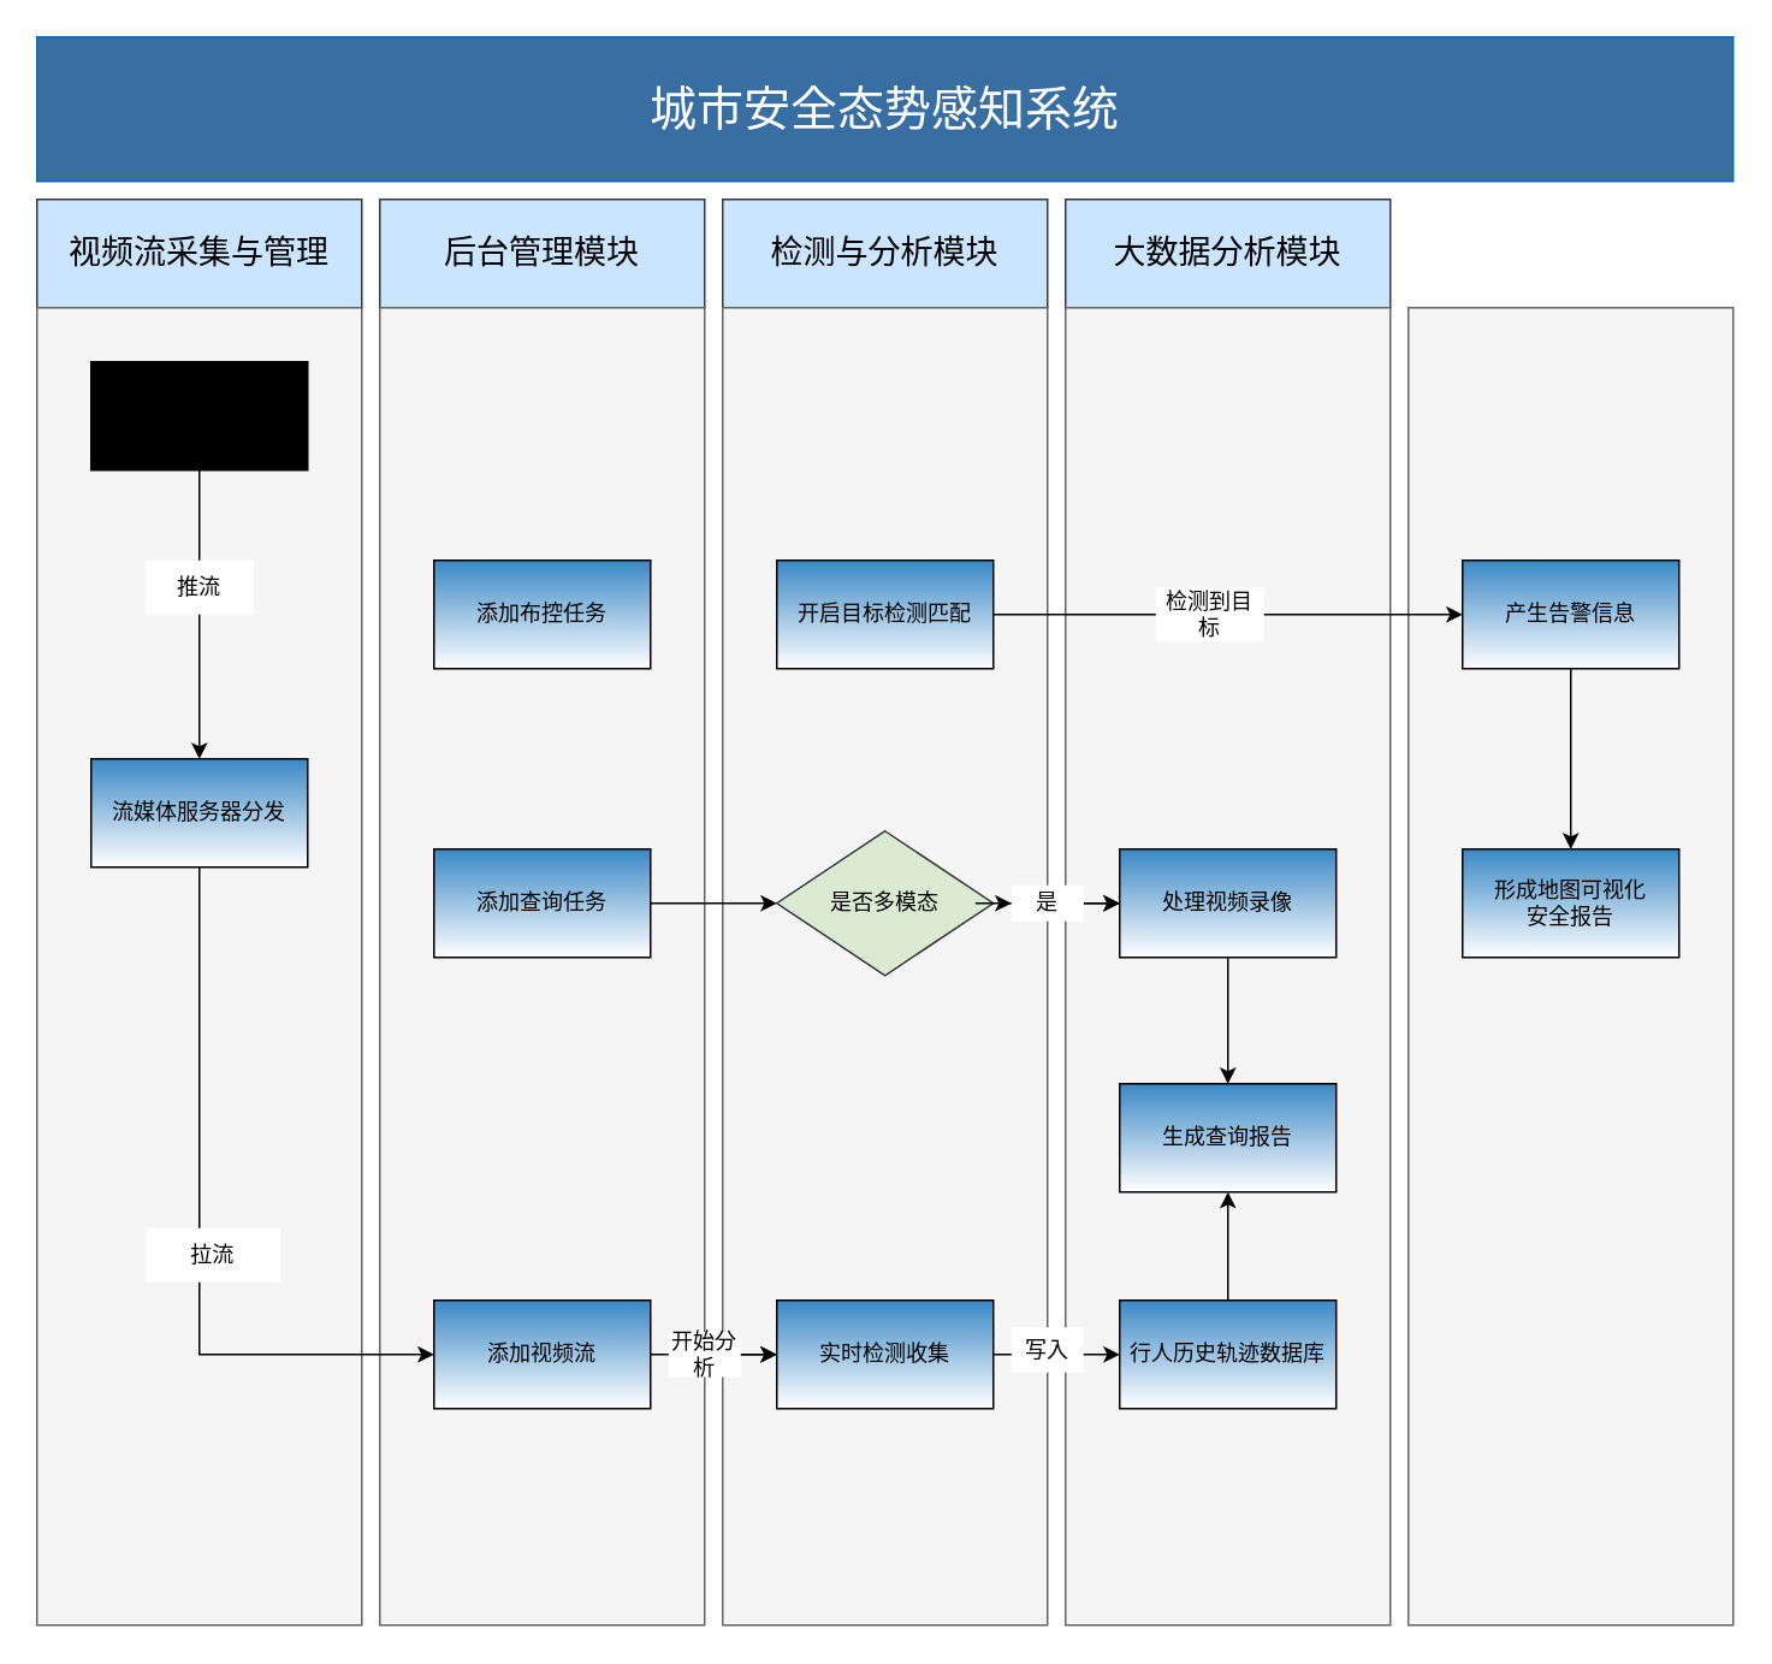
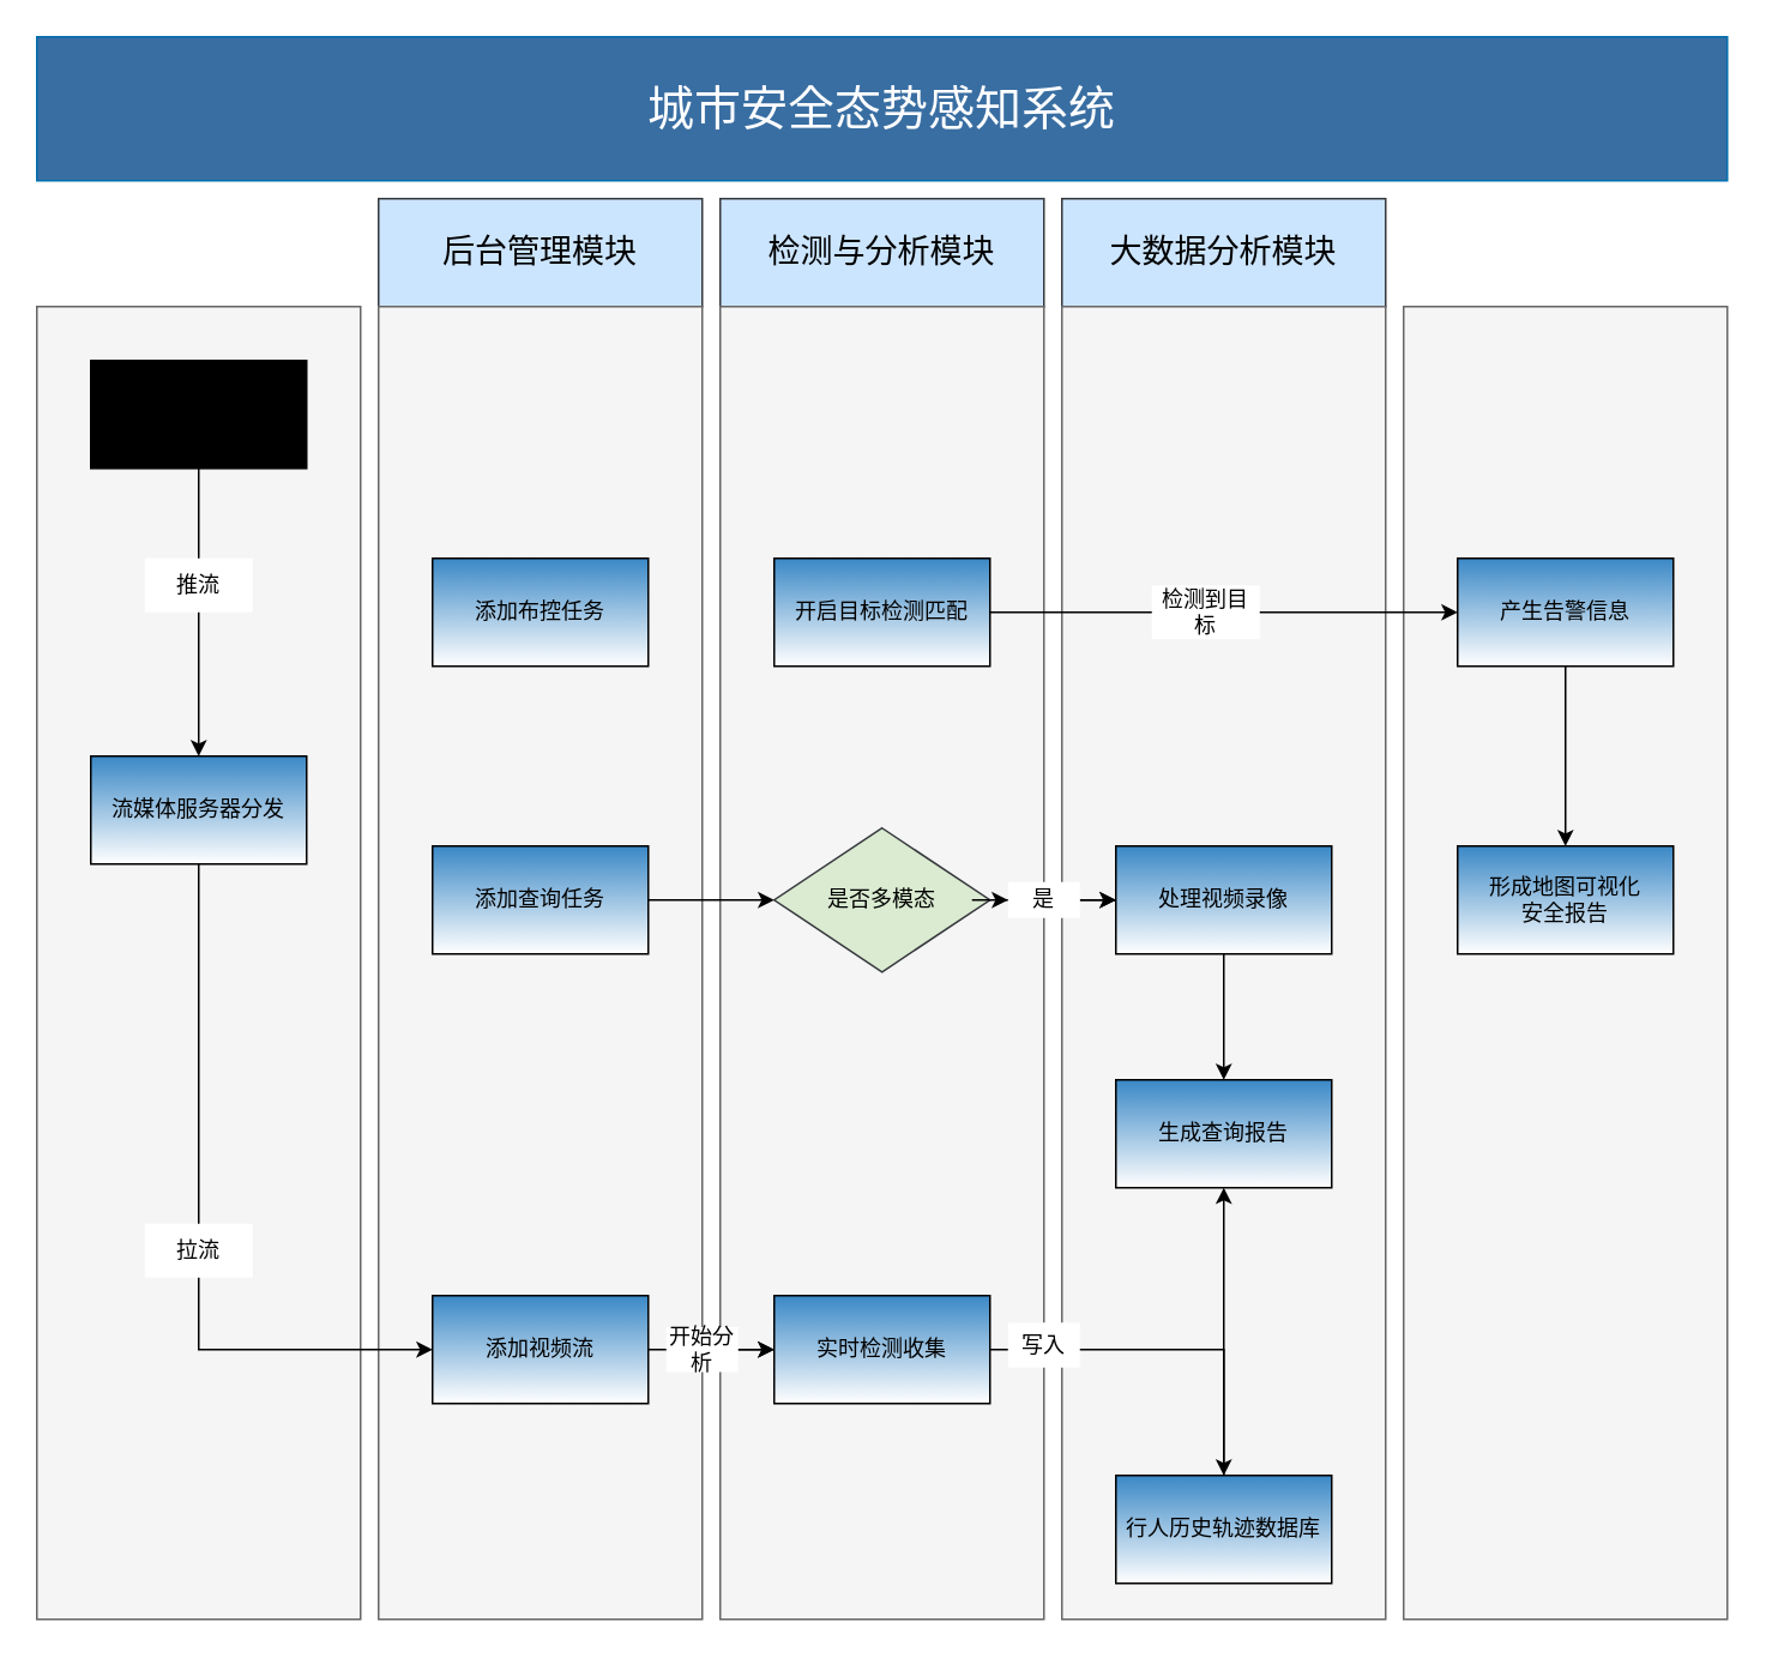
- <mxCell id="3" value="&lt;font style=&quot;font-size: 18px;&quot;&gt;视频流采集与管理&lt;/font&gt;" style="rounded=0;whiteSpace=wrap;html=1;fillColor=#cce5ff;strokeColor=#36393d;" vertex="1" parent="1"><mxGeometry x="20" y="110" width="180" height="60" as="geometry" /></mxCell>
- <mxCell id="39" value="拉流" style="text;html=1;align=center;verticalAlign=middle;whiteSpace=wrap;rounded=0;fillColor=default;" vertex="1" parent="1"><mxGeometry x="80" y="680" width="75" height="30" as="geometry" /></mxCell>
+ <mxCell id="39" value="拉流" style="text;html=1;align=center;verticalAlign=middle;whiteSpace=wrap;rounded=0;fillColor=default;" vertex="1" parent="1"><mxGeometry x="80" y="680" width="60" height="30" as="geometry" /></mxCell>
- <mxCell id="23" value="行人历史轨迹数据库" style="rounded=0;whiteSpace=wrap;html=1;gradientColor=#3A88C6;gradientDirection=north;" vertex="1" parent="1"><mxGeometry x="620" y="720" width="120" height="60" as="geometry" /></mxCell>
+ <mxCell id="23" value="行人历史轨迹数据库" style="rounded=0;whiteSpace=wrap;html=1;gradientColor=#3A88C6;gradientDirection=north;" vertex="1" parent="1"><mxGeometry x="620" y="820" width="120" height="60" as="geometry" /></mxCell>
